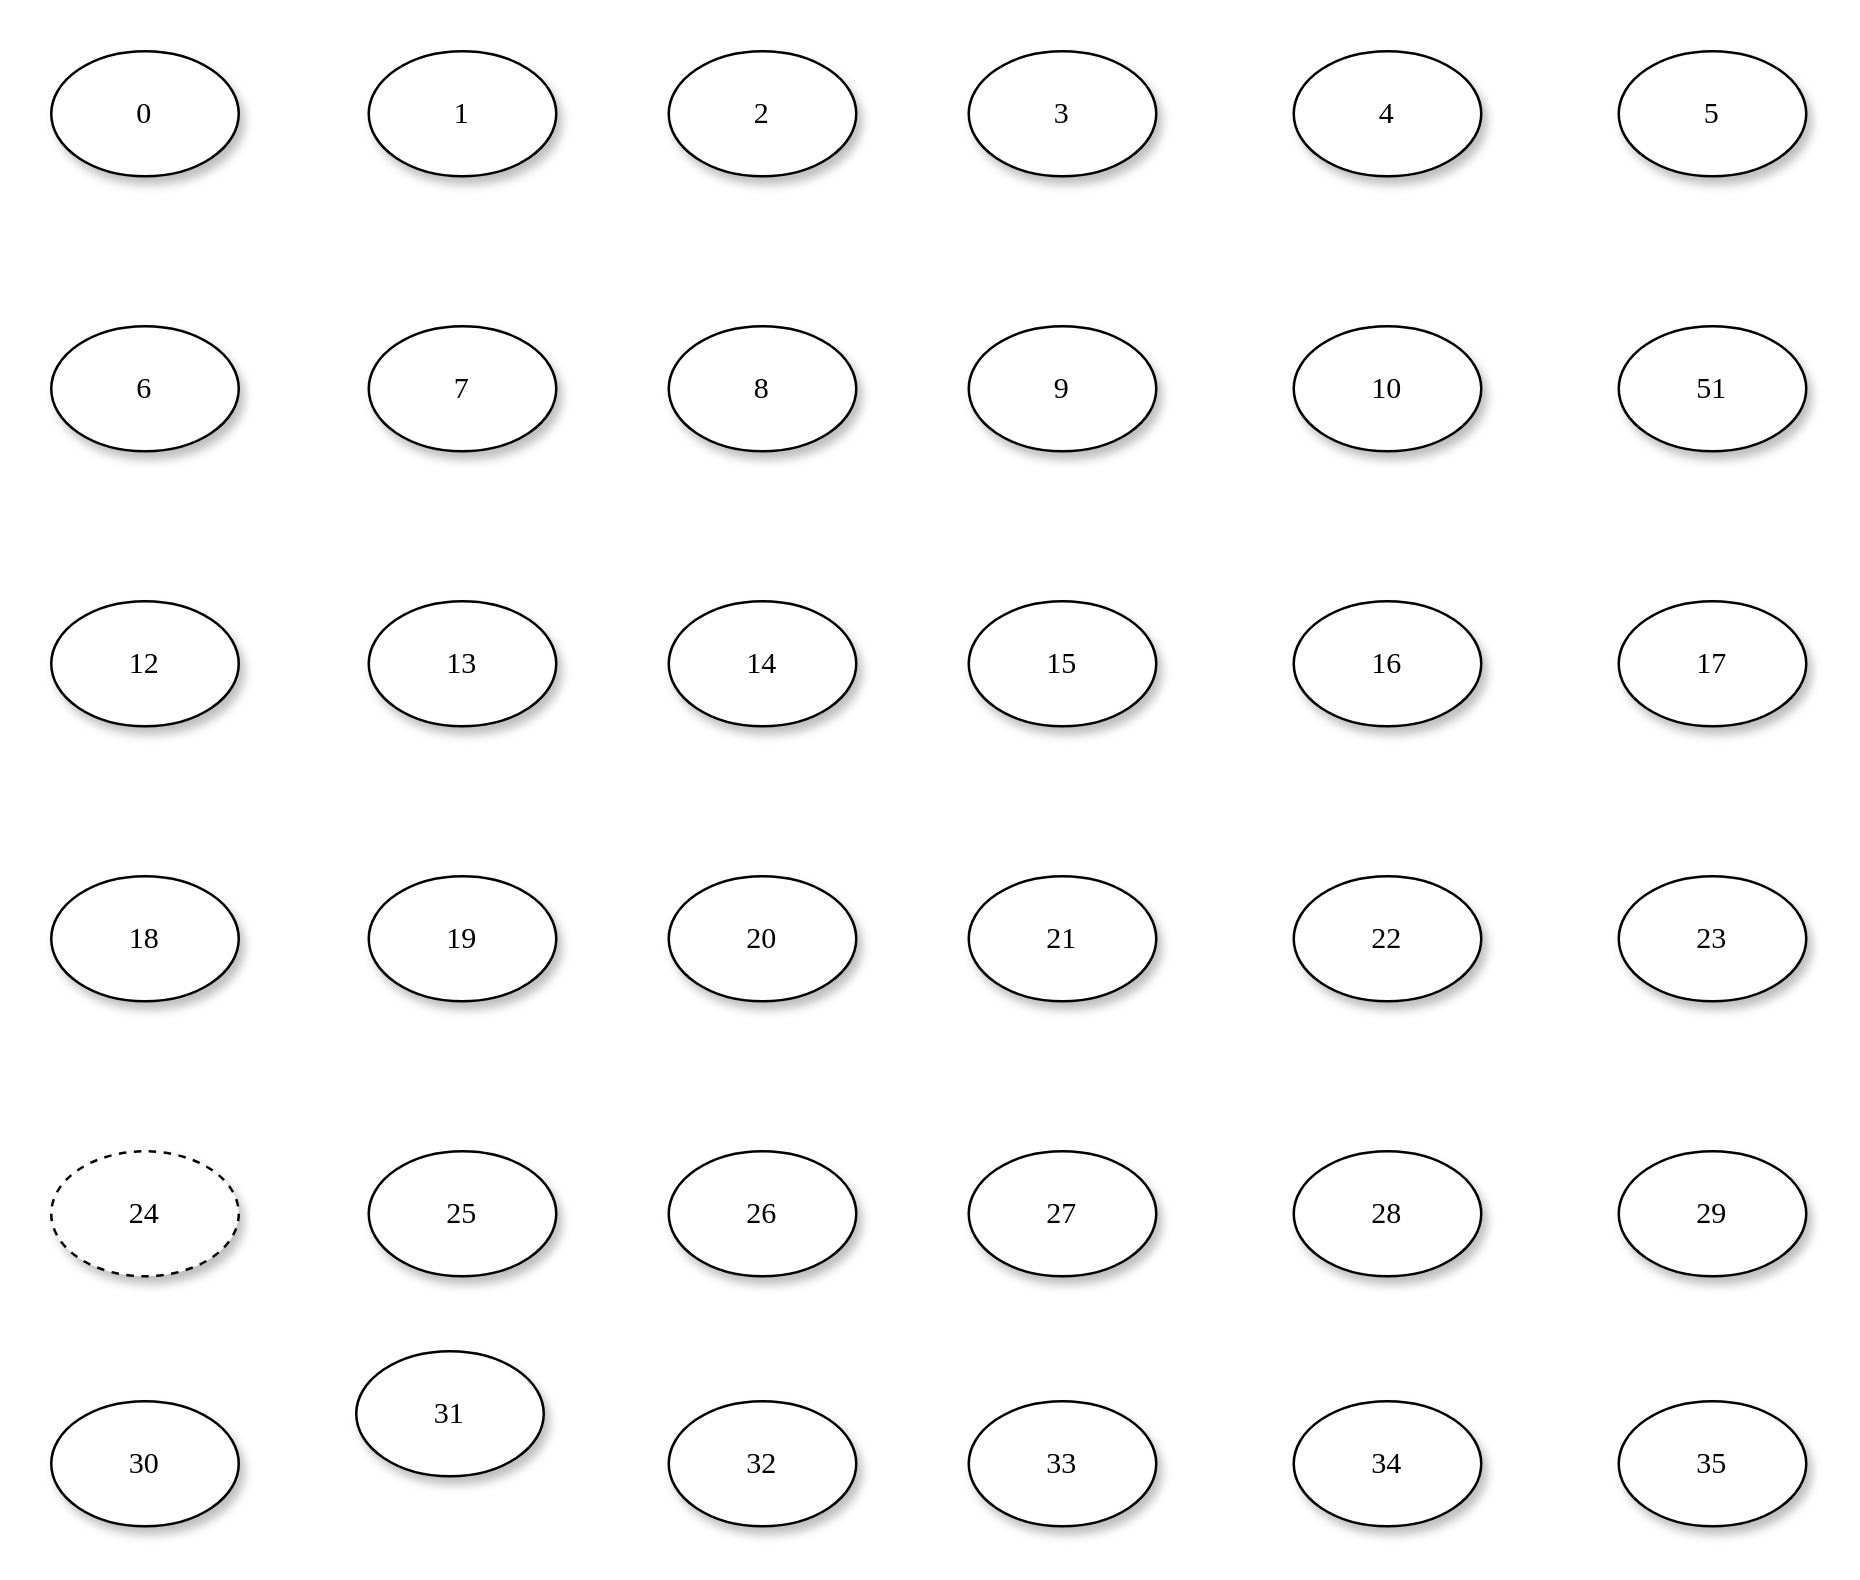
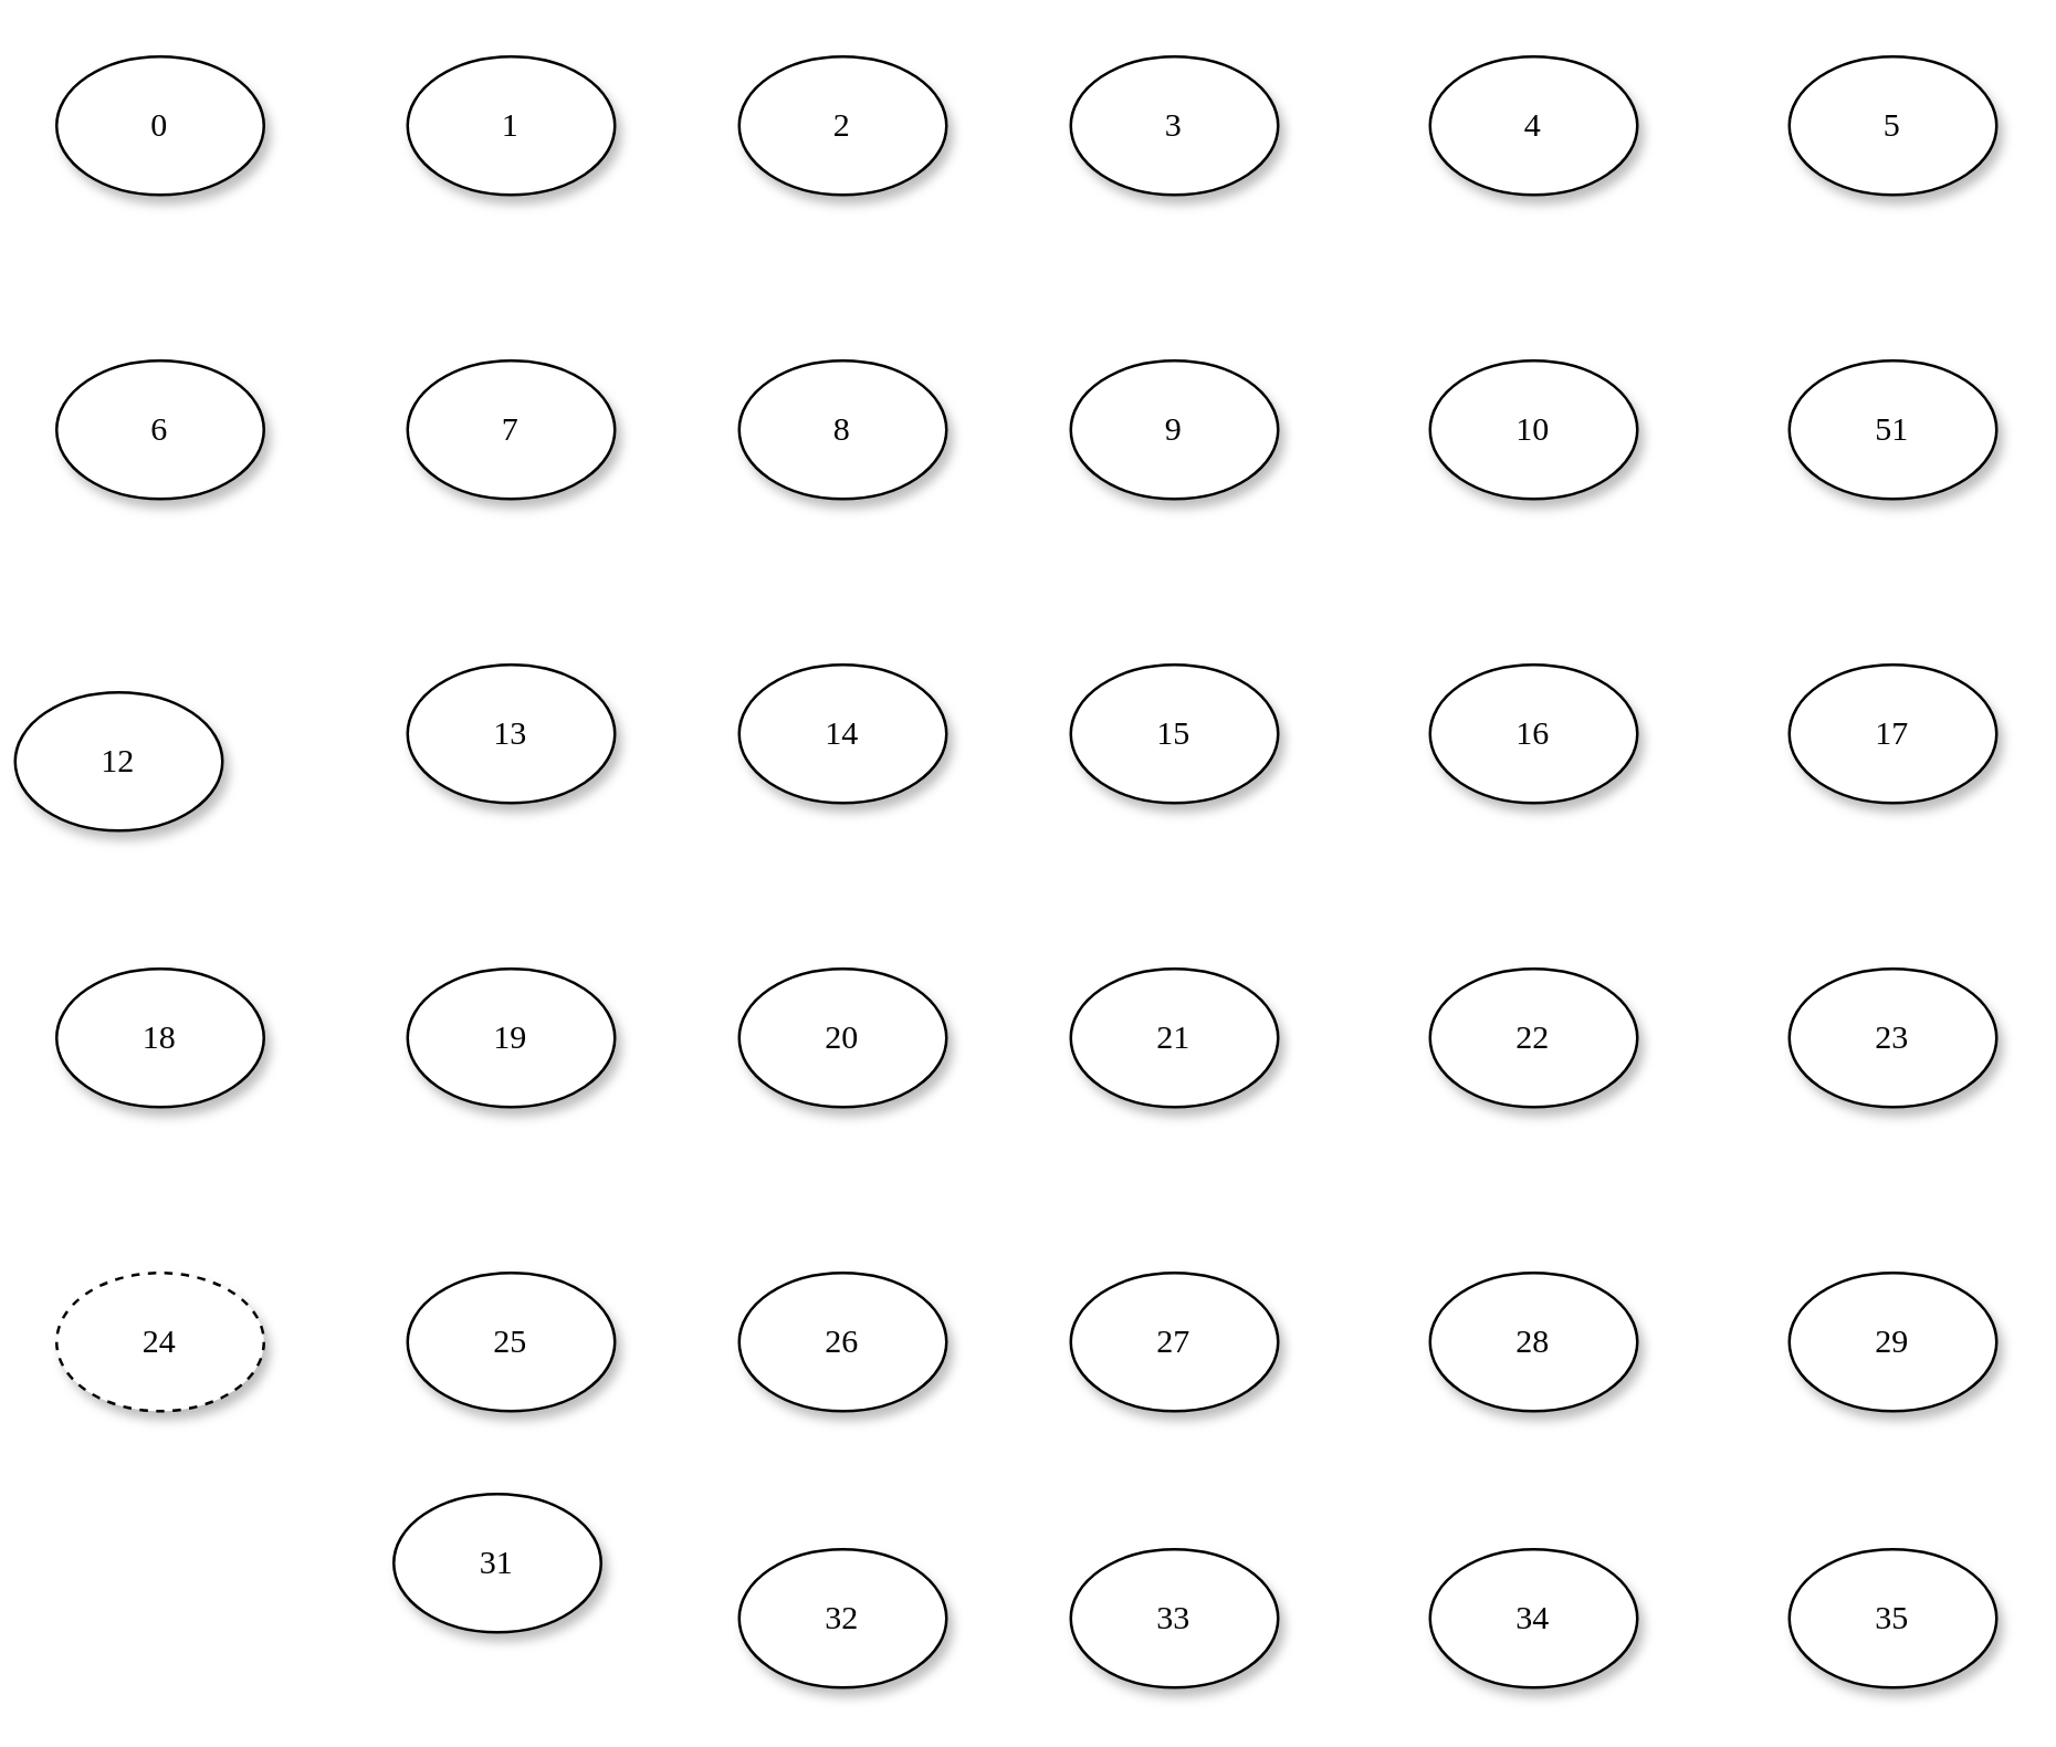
- <mxCell id="8" value="&lt;span&gt;12&lt;/span&gt;" style="ellipse;whiteSpace=wrap;html=1;rounded=0;shadow=1;comic=0;labelBackgroundColor=none;strokeWidth=1;fontFamily=Verdana;fontSize=12;align=center;" parent="1" vertex="1"><mxGeometry x="20" y="240" width="75" height="50" as="geometry" /></mxCell>
+ <mxCell id="8" value="&lt;span&gt;12&lt;/span&gt;" style="ellipse;whiteSpace=wrap;html=1;rounded=0;shadow=1;comic=0;labelBackgroundColor=none;strokeWidth=1;fontFamily=Verdana;fontSize=12;align=center;" parent="1" vertex="1"><mxGeometry x="5" y="250" width="75" height="50" as="geometry" /></mxCell>
- <mxCell id="33" value="&lt;span&gt;30&lt;/span&gt;" style="ellipse;whiteSpace=wrap;html=1;rounded=0;shadow=1;comic=0;labelBackgroundColor=none;strokeWidth=1;fontFamily=Verdana;fontSize=12;align=center;" parent="1" vertex="1"><mxGeometry x="20" y="560" width="75" height="50" as="geometry" /></mxCell>
